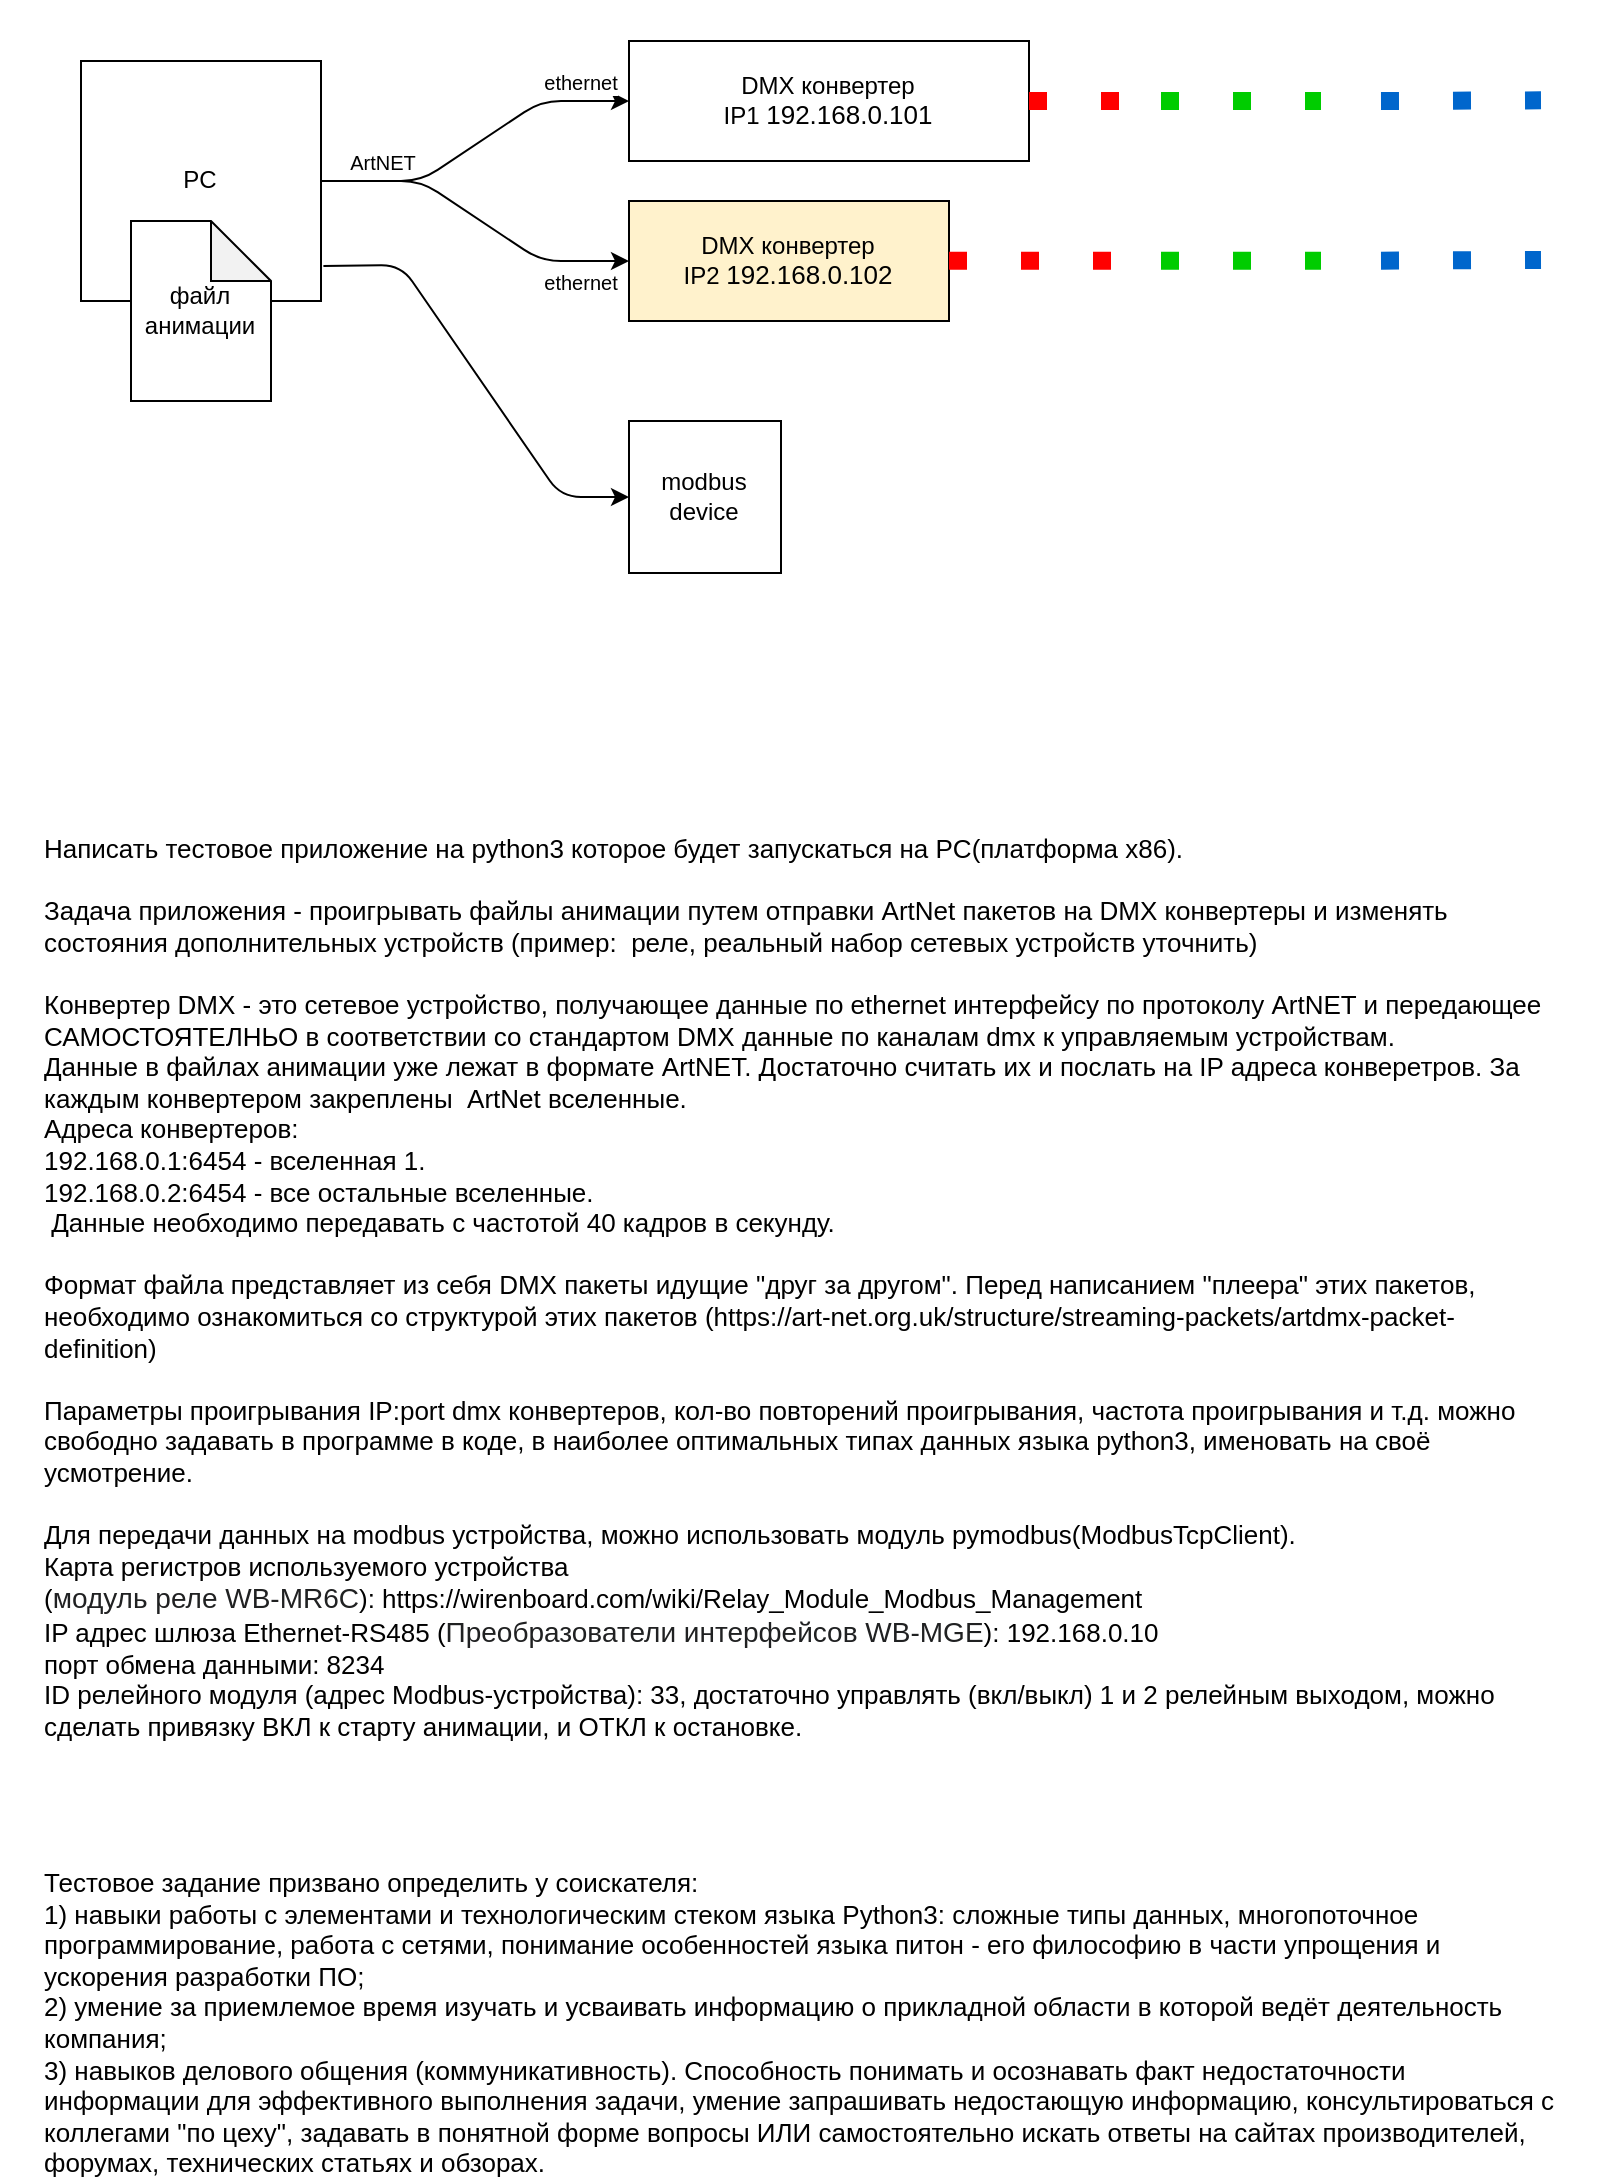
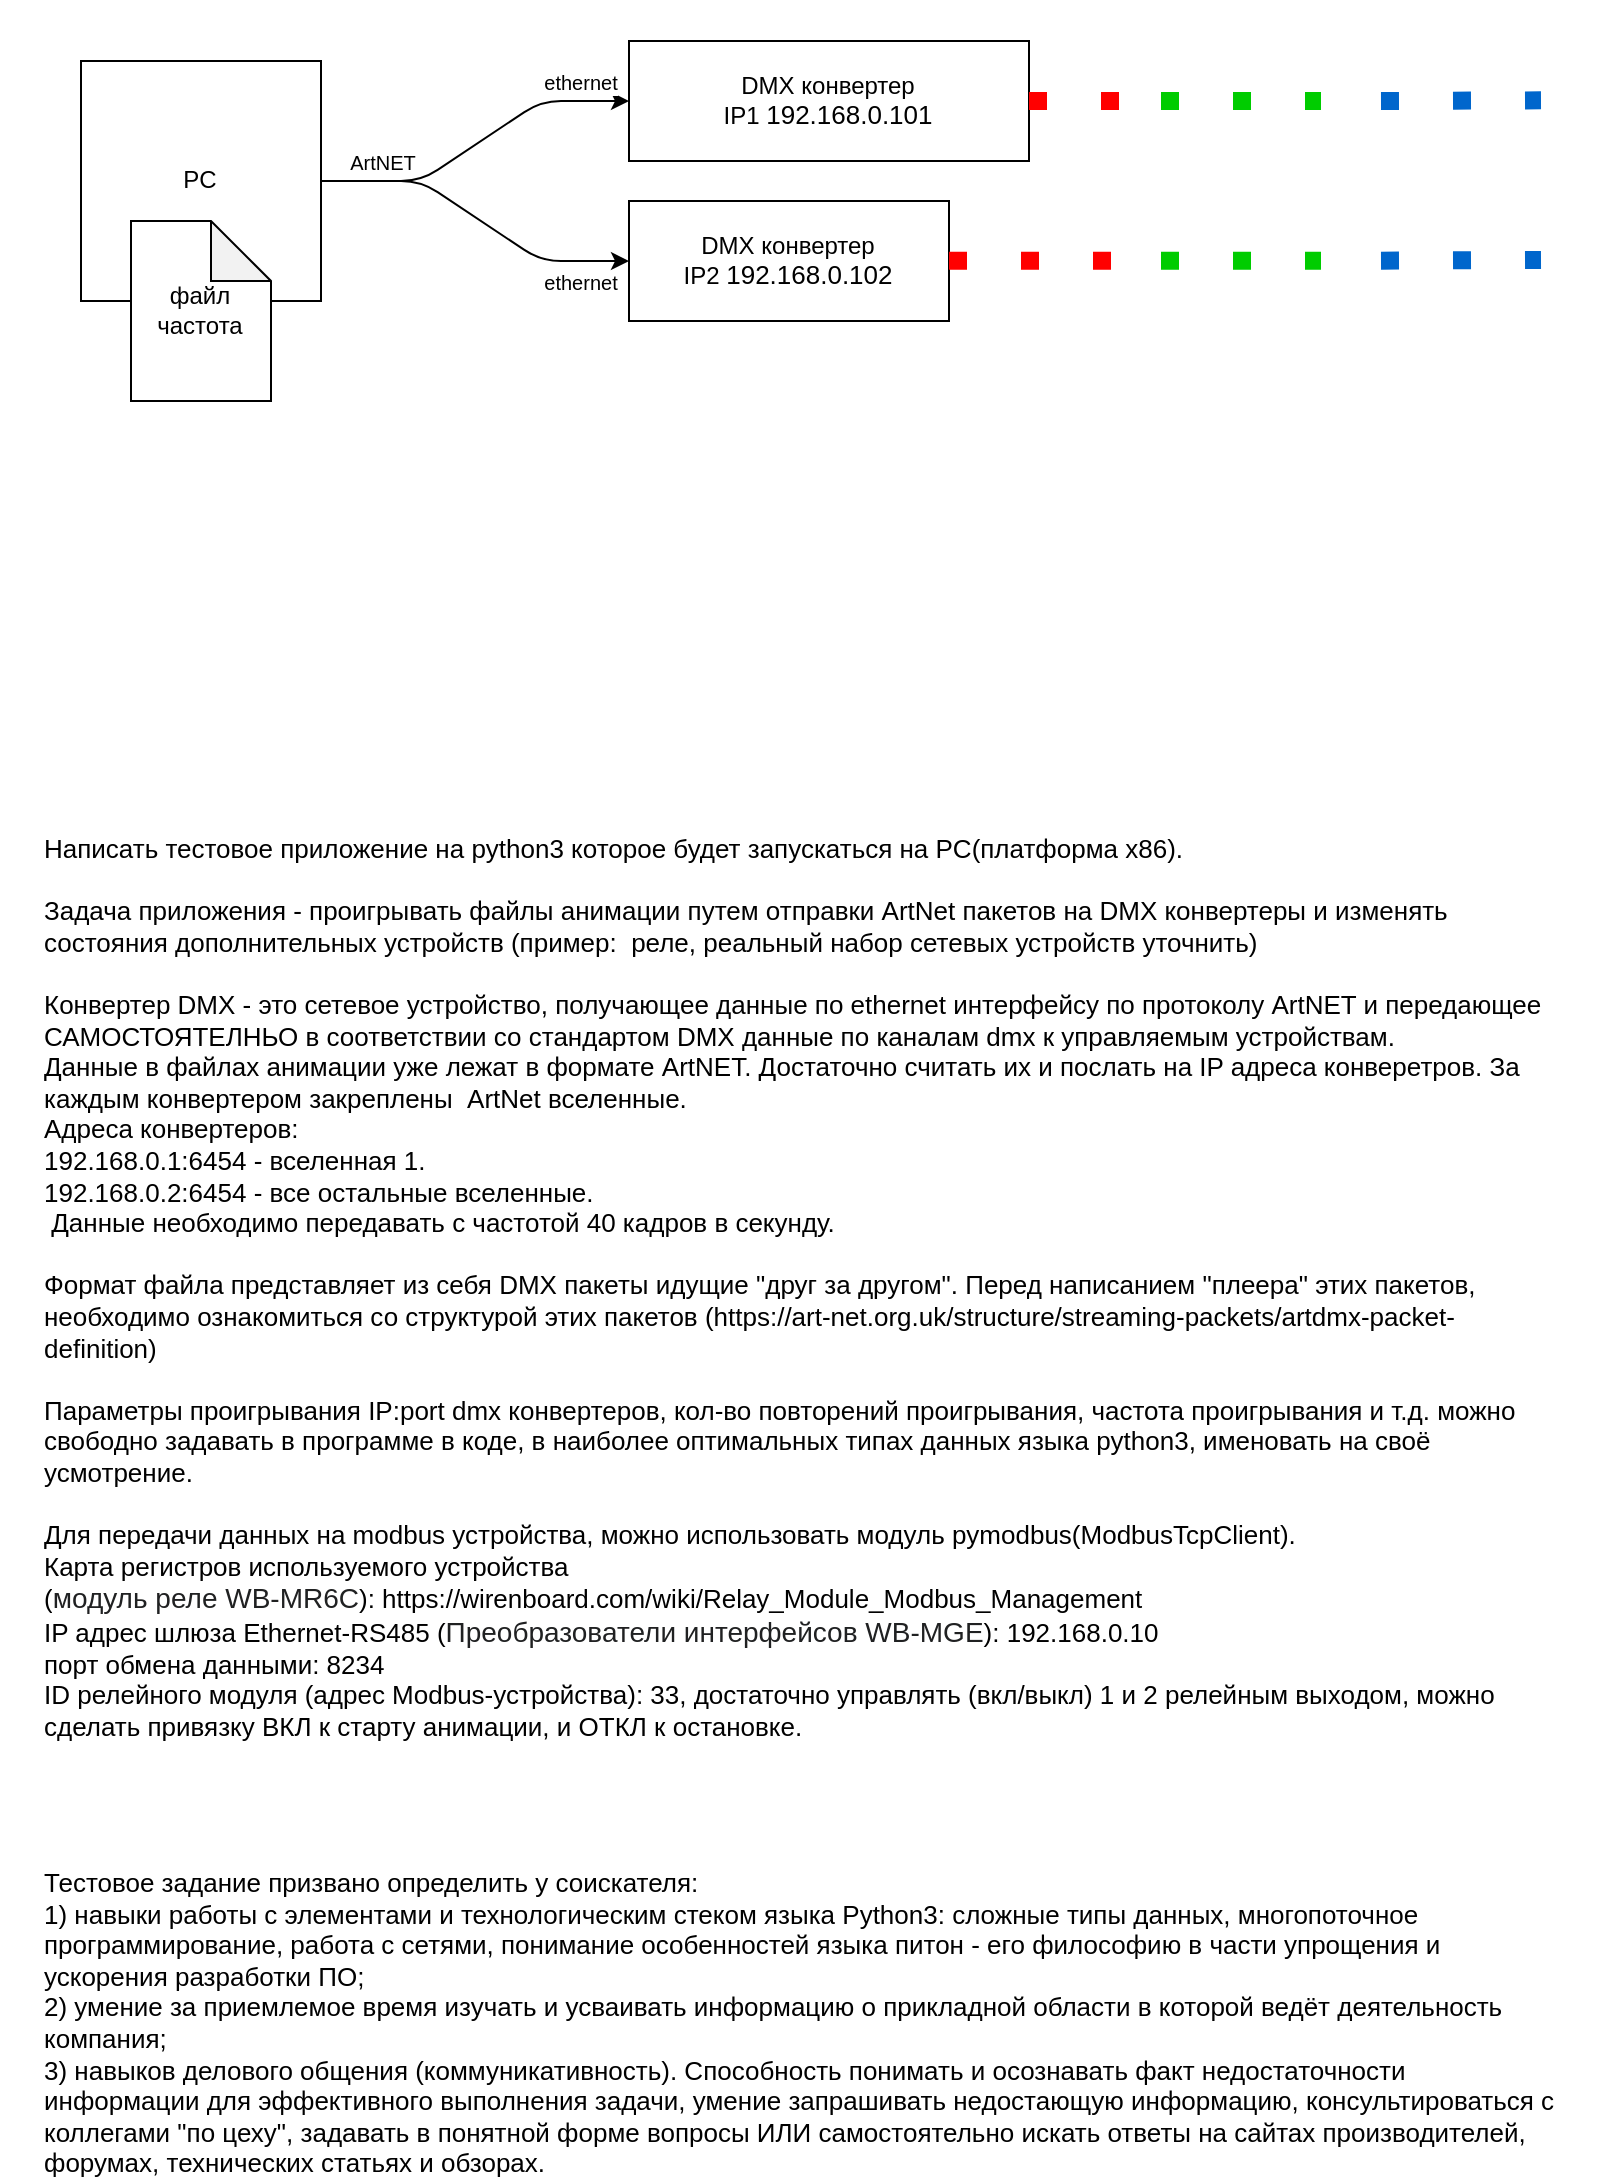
- <mxCell id="7" value="DMX конвертер&lt;br&gt;IP2&amp;nbsp;&lt;span style=&quot;font-size: 13px ; text-align: left&quot;&gt;192.168.0.102&lt;/span&gt;" style="rounded=0;whiteSpace=wrap;html=1;fillColor=#fff2cc;" parent="1" vertex="1"><mxGeometry x="314" y="100" width="160" height="60" as="geometry" /></mxCell>
+ <mxCell id="7" value="DMX конвертер&lt;br&gt;IP2&amp;nbsp;&lt;span style=&quot;font-size: 13px ; text-align: left&quot;&gt;192.168.0.102&lt;/span&gt;" style="rounded=0;whiteSpace=wrap;html=1;" parent="1" vertex="1"><mxGeometry x="314" y="100" width="160" height="60" as="geometry" /></mxCell>
- <mxCell id="11" value="файл анимации" style="shape=note;whiteSpace=wrap;html=1;backgroundOutline=1;darkOpacity=0.05;" parent="1" vertex="1"><mxGeometry x="65" y="110" width="70" height="90" as="geometry" /></mxCell>
+ <mxCell id="11" value="файл частота" style="shape=note;whiteSpace=wrap;html=1;backgroundOutline=1;darkOpacity=0.05;" parent="1" vertex="1"><mxGeometry x="65" y="110" width="70" height="90" as="geometry" /></mxCell>
- <mxCell id="13" value="" style="endArrow=classic;html=1;exitX=1.01;exitY=0.854;exitDx=0;exitDy=0;exitPerimeter=0;entryX=0;entryY=0.5;entryDx=0;entryDy=0;" parent="1" source="3" target="12" edge="1"><mxGeometry width="50" height="50" relative="1" as="geometry"><mxPoint x="260" y="310" as="sourcePoint" /><mxPoint x="280" y="260" as="targetPoint" /><Array as="points"><mxPoint x="200" y="132" /><mxPoint x="280" y="248" /></Array></mxGeometry></mxCell>
- <mxCell id="12" value="modbus device" style="whiteSpace=wrap;html=1;aspect=fixed;" parent="1" vertex="1"><mxGeometry x="314" y="210" width="76" height="76" as="geometry" /></mxCell>
